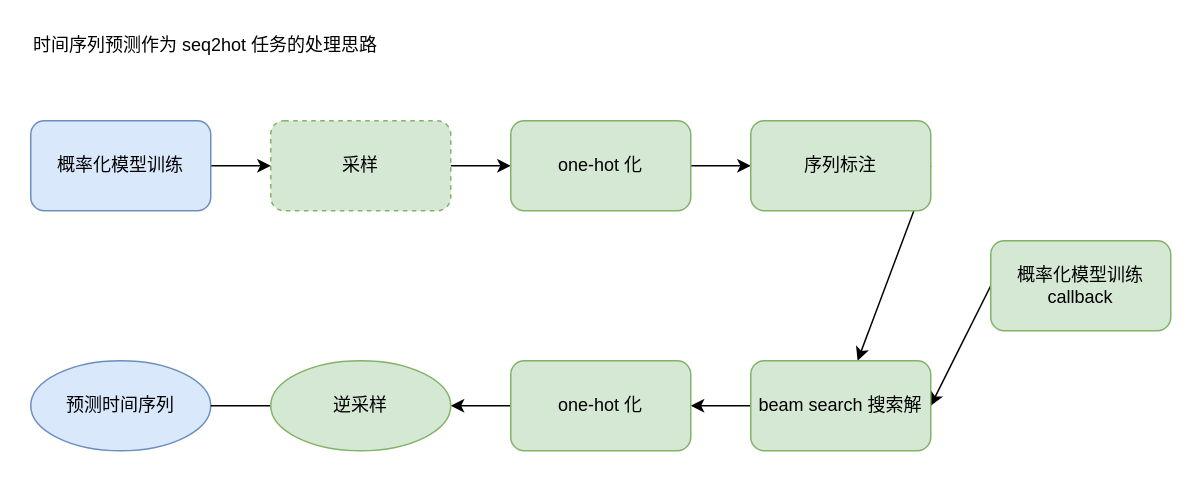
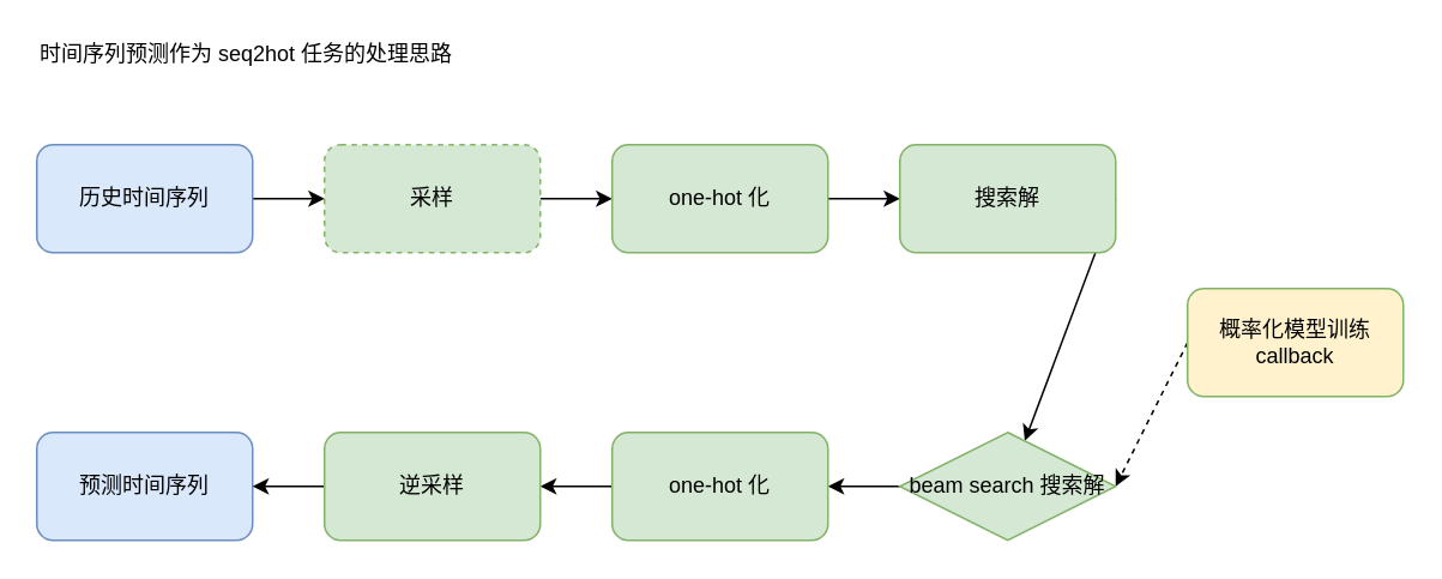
- <mxCell id="15" value="概率化模型训练" style="rounded=1;whiteSpace=wrap;html=1;fillColor=#dae8fc;strokeColor=#6c8ebf;" vertex="1" parent="1"><mxGeometry x="20" y="80" width="120" height="60" as="geometry" /></mxCell>
+ <mxCell id="15" value="历史时间序列" style="rounded=1;whiteSpace=wrap;html=1;fillColor=#dae8fc;strokeColor=#6c8ebf;" vertex="1" parent="1"><mxGeometry x="20" y="80" width="120" height="60" as="geometry" /></mxCell>
- <mxCell id="7" value="序列标注" style="rounded=1;whiteSpace=wrap;html=1;fillColor=#d5e8d4;strokeColor=#82b366;" vertex="1" parent="1"><mxGeometry x="500" y="80" width="120" height="60" as="geometry" /></mxCell>
+ <mxCell id="7" value="搜索解" style="rounded=1;whiteSpace=wrap;html=1;fillColor=#d5e8d4;strokeColor=#82b366;" vertex="1" parent="1"><mxGeometry x="500" y="80" width="120" height="60" as="geometry" /></mxCell>
- <mxCell id="9" value="概率化模型训练&lt;br&gt;callback" style="rounded=1;whiteSpace=wrap;html=1;fillColor=#d5e8d4;strokeColor=#82b366;" vertex="1" parent="1"><mxGeometry x="660" y="160" width="120" height="60" as="geometry" /></mxCell>
+ <mxCell id="9" value="概率化模型训练&lt;br&gt;callback" style="rounded=1;whiteSpace=wrap;html=1;fillColor=#fff2cc;strokeColor=#82b366;" vertex="1" parent="1"><mxGeometry x="660" y="160" width="120" height="60" as="geometry" /></mxCell>
- <mxCell id="8" style="edgeStyle=none;rounded=0;orthogonalLoop=1;jettySize=auto;html=1;exitX=0;exitY=0.5;exitDx=0;exitDy=0;entryX=1;entryY=0.5;entryDx=0;entryDy=0;" edge="1" parent="1" source="9" target="11"><mxGeometry relative="1" as="geometry" /></mxCell>
+ <mxCell id="8" style="edgeStyle=none;rounded=0;orthogonalLoop=1;jettySize=auto;html=1;exitX=0;exitY=0.5;exitDx=0;exitDy=0;entryX=1;entryY=0.5;entryDx=0;entryDy=0;dashed=1;" edge="1" parent="1" source="9" target="11"><mxGeometry relative="1" as="geometry" /></mxCell>
- <mxCell id="16" value="预测时间序列" style="ellipse;whiteSpace=wrap;html=1;fillColor=#dae8fc;strokeColor=#6c8ebf;" vertex="1" parent="1"><mxGeometry x="20" y="240" width="120" height="60" as="geometry" /></mxCell>
+ <mxCell id="16" value="预测时间序列" style="rounded=1;whiteSpace=wrap;html=1;fillColor=#dae8fc;strokeColor=#6c8ebf;" vertex="1" parent="1"><mxGeometry x="20" y="240" width="120" height="60" as="geometry" /></mxCell>
- <mxCell id="17" style="edgeStyle=none;rounded=0;orthogonalLoop=1;jettySize=auto;html=1;exitX=0;exitY=0.5;exitDx=0;exitDy=0;entryX=1;entryY=0.5;entryDx=0;entryDy=0;endArrow=none;" edge="1" parent="1" source="18" target="16"><mxGeometry relative="1" as="geometry" /></mxCell>
+ <mxCell id="17" style="edgeStyle=none;rounded=0;orthogonalLoop=1;jettySize=auto;html=1;exitX=0;exitY=0.5;exitDx=0;exitDy=0;entryX=1;entryY=0.5;entryDx=0;entryDy=0;" edge="1" parent="1" source="18" target="16"><mxGeometry relative="1" as="geometry" /></mxCell>
- <mxCell id="18" value="逆采样" style="ellipse;whiteSpace=wrap;html=1;fillColor=#d5e8d4;strokeColor=#82b366;" vertex="1" parent="1"><mxGeometry x="180" y="240" width="120" height="60" as="geometry" /></mxCell>
+ <mxCell id="18" value="逆采样" style="rounded=1;whiteSpace=wrap;html=1;fillColor=#d5e8d4;strokeColor=#82b366;" vertex="1" parent="1"><mxGeometry x="180" y="240" width="120" height="60" as="geometry" /></mxCell>
- <mxCell id="11" value="beam search 搜索解" style="rounded=1;whiteSpace=wrap;html=1;fillColor=#d5e8d4;strokeColor=#82b366;" vertex="1" parent="1"><mxGeometry x="500" y="240" width="120" height="60" as="geometry" /></mxCell>
+ <mxCell id="11" value="beam search 搜索解" style="rhombus;whiteSpace=wrap;html=1;fillColor=#d5e8d4;strokeColor=#82b366;" vertex="1" parent="1"><mxGeometry x="500" y="240" width="120" height="60" as="geometry" /></mxCell>
